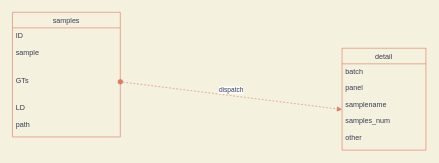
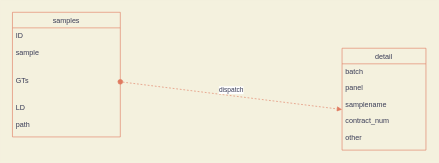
- <mxCell id="8" value="panel&#10;&#10;samplename&#10;&#10;samples_num&#10;&#10;other" style="text;strokeColor=none;fillColor=none;align=left;verticalAlign=top;spacingLeft=4;spacingRight=4;overflow=hidden;rotatable=0;points=[[0,0.5],[1,0.5]];portConstraint=eastwest;fontColor=#393C56;" vertex="1" parent="6"><mxGeometry y="52" width="140" height="118" as="geometry" /></mxCell>
+ <mxCell id="8" value="panel&#10;&#10;samplename&#10;&#10;contract_num&#10;&#10;other" style="text;strokeColor=none;fillColor=none;align=left;verticalAlign=top;spacingLeft=4;spacingRight=4;overflow=hidden;rotatable=0;points=[[0,0.5],[1,0.5]];portConstraint=eastwest;fontColor=#393C56;" vertex="1" parent="6"><mxGeometry y="52" width="140" height="118" as="geometry" /></mxCell>
